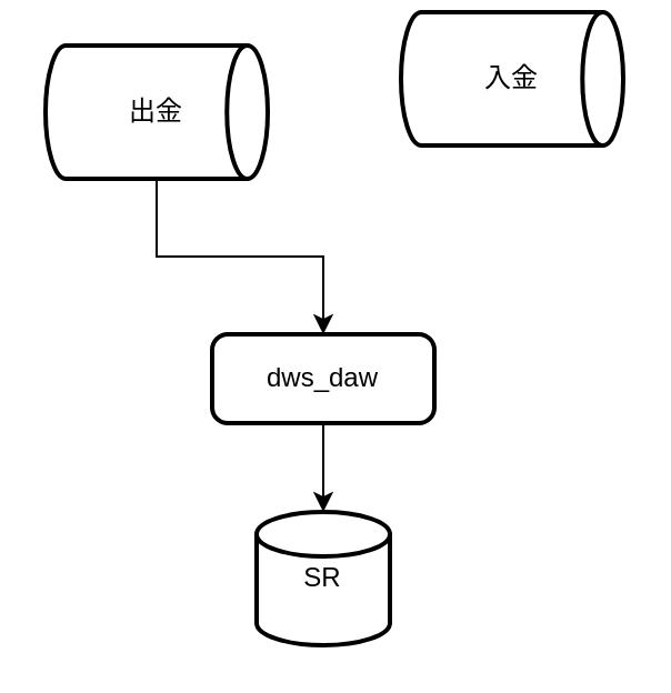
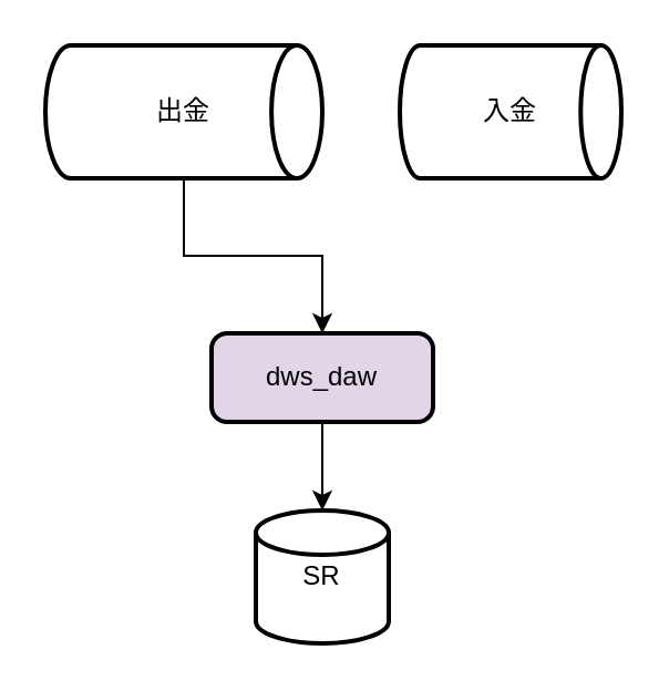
- <mxCell id="4" value="入金" style="strokeWidth=2;html=1;shape=mxgraph.flowchart.direct_data;whiteSpace=wrap;" vertex="1" parent="1"><mxGeometry x="180" y="5" width="100" height="60" as="geometry" /></mxCell>
+ <mxCell id="4" value="入金" style="strokeWidth=2;html=1;shape=mxgraph.flowchart.direct_data;whiteSpace=wrap;" vertex="1" parent="1"><mxGeometry x="180" y="20" width="100" height="60" as="geometry" /></mxCell>
- <mxCell id="3" value="出金" style="strokeWidth=2;html=1;shape=mxgraph.flowchart.direct_data;whiteSpace=wrap;" vertex="1" parent="1"><mxGeometry x="20" y="20" width="100" height="60" as="geometry" /></mxCell>
+ <mxCell id="3" value="出金" style="strokeWidth=2;html=1;shape=mxgraph.flowchart.direct_data;whiteSpace=wrap;" vertex="1" parent="1"><mxGeometry x="20" y="20" width="125" height="60" as="geometry" /></mxCell>
- <mxCell id="6" value="dws_daw" style="rounded=1;whiteSpace=wrap;html=1;absoluteArcSize=1;arcSize=14;strokeWidth=2;" vertex="1" parent="1"><mxGeometry x="95" y="150" width="100" height="40" as="geometry" /></mxCell>
+ <mxCell id="6" value="dws_daw" style="rounded=1;whiteSpace=wrap;html=1;absoluteArcSize=1;arcSize=14;strokeWidth=2;fillColor=#e1d5e7;" vertex="1" parent="1"><mxGeometry x="95" y="150" width="100" height="40" as="geometry" /></mxCell>
